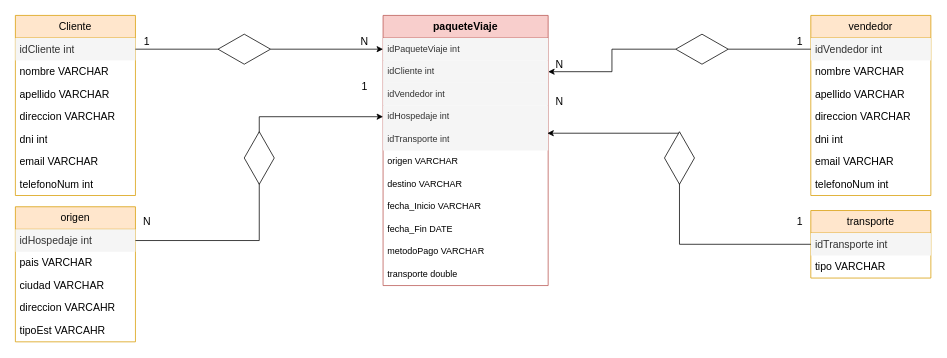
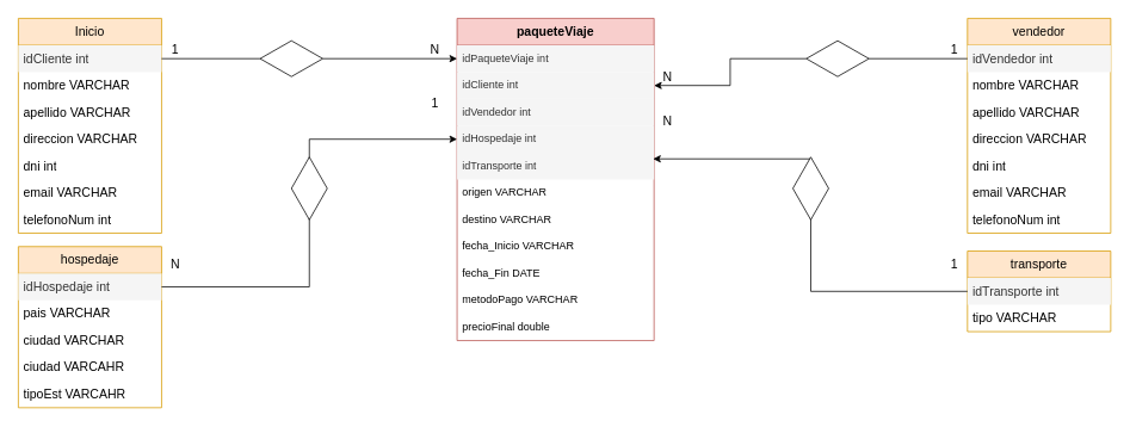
- <mxCell id="14" value="Cliente" style="swimlane;fontStyle=0;childLayout=stackLayout;horizontal=1;startSize=30;horizontalStack=0;resizeParent=1;resizeParentMax=0;resizeLast=0;collapsible=1;marginBottom=0;whiteSpace=wrap;html=1;fontSize=14;fillColor=#ffe6cc;strokeColor=#d79b00;" vertex="1" parent="1"><mxGeometry x="20" y="20" width="160" height="240" as="geometry" /></mxCell>
+ <mxCell id="14" value="Inicio" style="swimlane;fontStyle=0;childLayout=stackLayout;horizontal=1;startSize=30;horizontalStack=0;resizeParent=1;resizeParentMax=0;resizeLast=0;collapsible=1;marginBottom=0;whiteSpace=wrap;html=1;fontSize=14;fillColor=#ffe6cc;strokeColor=#d79b00;" vertex="1" parent="1"><mxGeometry x="20" y="20" width="160" height="240" as="geometry" /></mxCell>
- <mxCell id="31" value="origen" style="swimlane;fontStyle=0;childLayout=stackLayout;horizontal=1;startSize=30;horizontalStack=0;resizeParent=1;resizeParentMax=0;resizeLast=0;collapsible=1;marginBottom=0;whiteSpace=wrap;html=1;fontSize=14;fillColor=#ffe6cc;strokeColor=#d79b00;" vertex="1" parent="1"><mxGeometry x="20" y="275" width="160" height="180" as="geometry" /></mxCell>
+ <mxCell id="31" value="hospedaje" style="swimlane;fontStyle=0;childLayout=stackLayout;horizontal=1;startSize=30;horizontalStack=0;resizeParent=1;resizeParentMax=0;resizeLast=0;collapsible=1;marginBottom=0;whiteSpace=wrap;html=1;fontSize=14;fillColor=#ffe6cc;strokeColor=#d79b00;" vertex="1" parent="1"><mxGeometry x="20" y="275" width="160" height="180" as="geometry" /></mxCell>
- <mxCell id="13" value="transporte double" style="text;strokeColor=none;fillColor=none;align=left;verticalAlign=middle;spacingLeft=4;spacingRight=4;overflow=hidden;points=[[0,0.5],[1,0.5]];portConstraint=eastwest;rotatable=0;whiteSpace=wrap;html=1;" vertex="1" parent="2"><mxGeometry y="330" width="220" height="30" as="geometry" /></mxCell>
+ <mxCell id="13" value="precioFinal double" style="text;strokeColor=none;fillColor=none;align=left;verticalAlign=middle;spacingLeft=4;spacingRight=4;overflow=hidden;points=[[0,0.5],[1,0.5]];portConstraint=eastwest;rotatable=0;whiteSpace=wrap;html=1;" vertex="1" parent="2"><mxGeometry y="330" width="220" height="30" as="geometry" /></mxCell>
- <mxCell id="35" value="direccion VARCAHR" style="text;strokeColor=none;fillColor=none;align=left;verticalAlign=middle;spacingLeft=4;spacingRight=4;overflow=hidden;points=[[0,0.5],[1,0.5]];portConstraint=eastwest;rotatable=0;whiteSpace=wrap;html=1;fontSize=14;" vertex="1" parent="31"><mxGeometry y="120" width="160" height="30" as="geometry" /></mxCell>
+ <mxCell id="35" value="ciudad VARCAHR" style="text;strokeColor=none;fillColor=none;align=left;verticalAlign=middle;spacingLeft=4;spacingRight=4;overflow=hidden;points=[[0,0.5],[1,0.5]];portConstraint=eastwest;rotatable=0;whiteSpace=wrap;html=1;fontSize=14;" vertex="1" parent="31"><mxGeometry y="120" width="160" height="30" as="geometry" /></mxCell>
